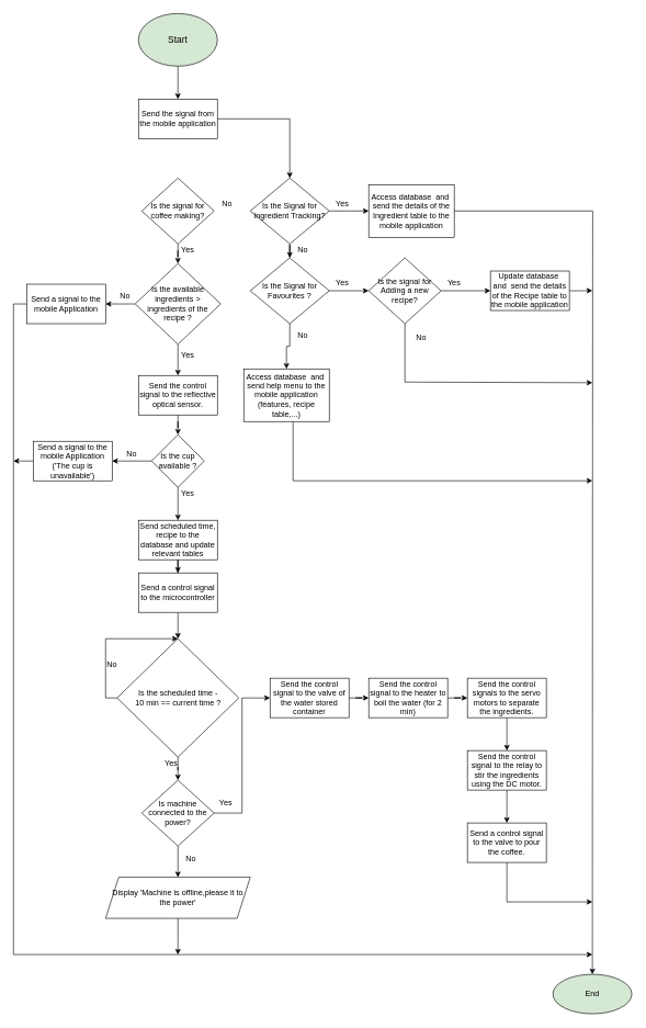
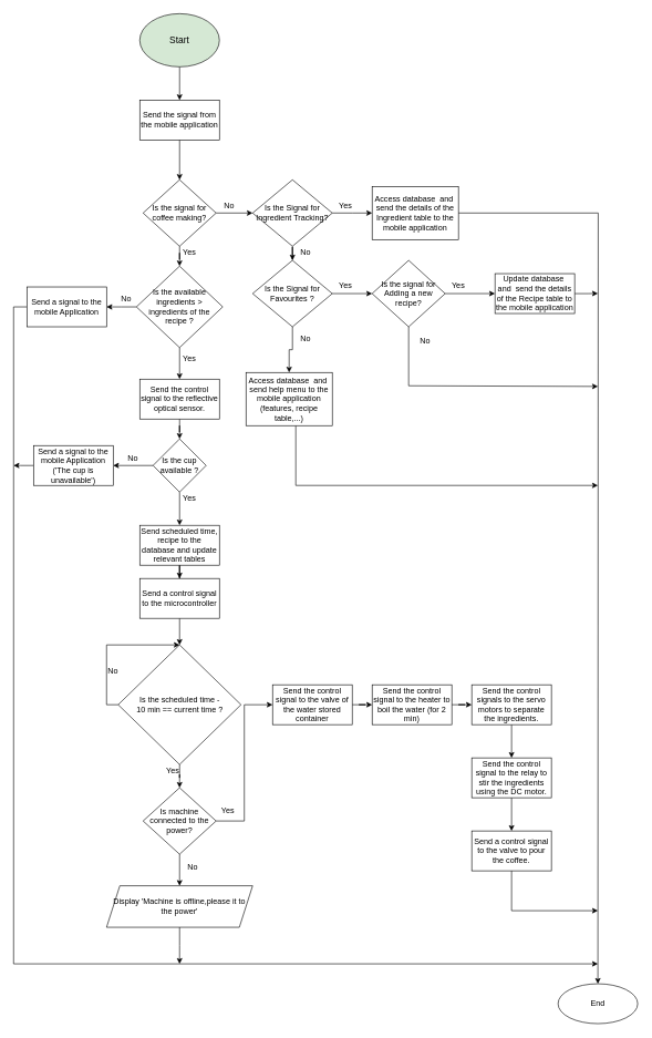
- <mxCell id="4" value="" style="edgeStyle=orthogonalEdgeStyle;rounded=0;orthogonalLoop=1;jettySize=auto;html=1;" parent="1" source="5" target="11" edge="1"><mxGeometry relative="1" as="geometry" /></mxCell>
+ <mxCell id="4" value="" style="edgeStyle=orthogonalEdgeStyle;rounded=0;orthogonalLoop=1;jettySize=auto;html=1;" parent="1" source="5" target="8" edge="1"><mxGeometry relative="1" as="geometry" /></mxCell>
+ <mxCell id="6" value="" style="edgeStyle=orthogonalEdgeStyle;rounded=0;orthogonalLoop=1;jettySize=auto;html=1;" parent="1" source="8" target="11" edge="1"><mxGeometry relative="1" as="geometry" /></mxCell>
- <mxCell id="54" value="End" style="ellipse;whiteSpace=wrap;html=1;fillColor=#d5e8d4;" parent="1" vertex="1"><mxGeometry x="840" y="1480" width="120" height="60" as="geometry" /></mxCell>
+ <mxCell id="54" value="End" style="ellipse;whiteSpace=wrap;html=1;" parent="1" vertex="1"><mxGeometry x="840" y="1480" width="120" height="60" as="geometry" /></mxCell>
